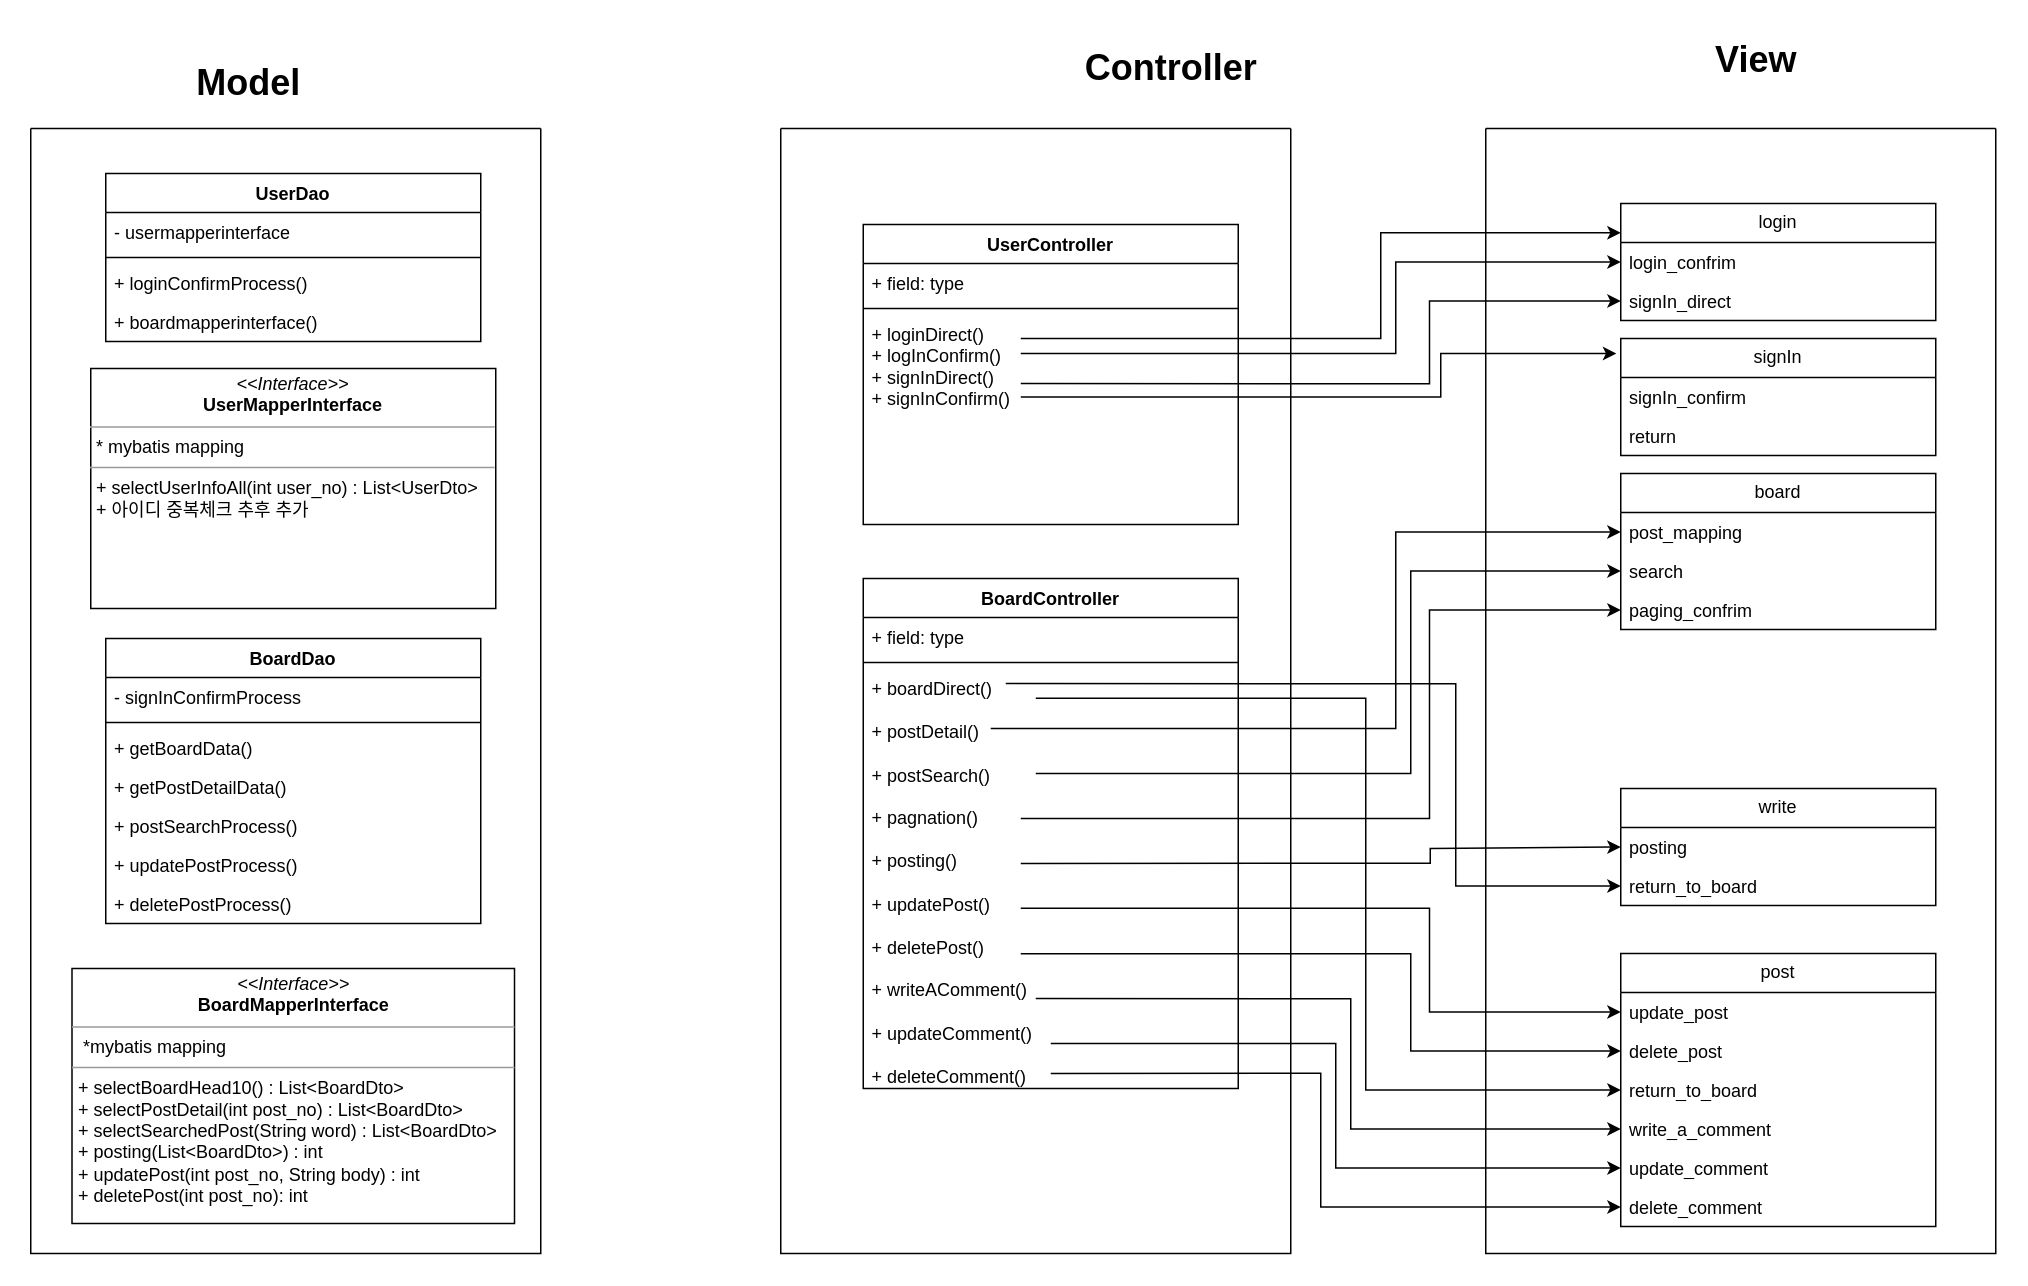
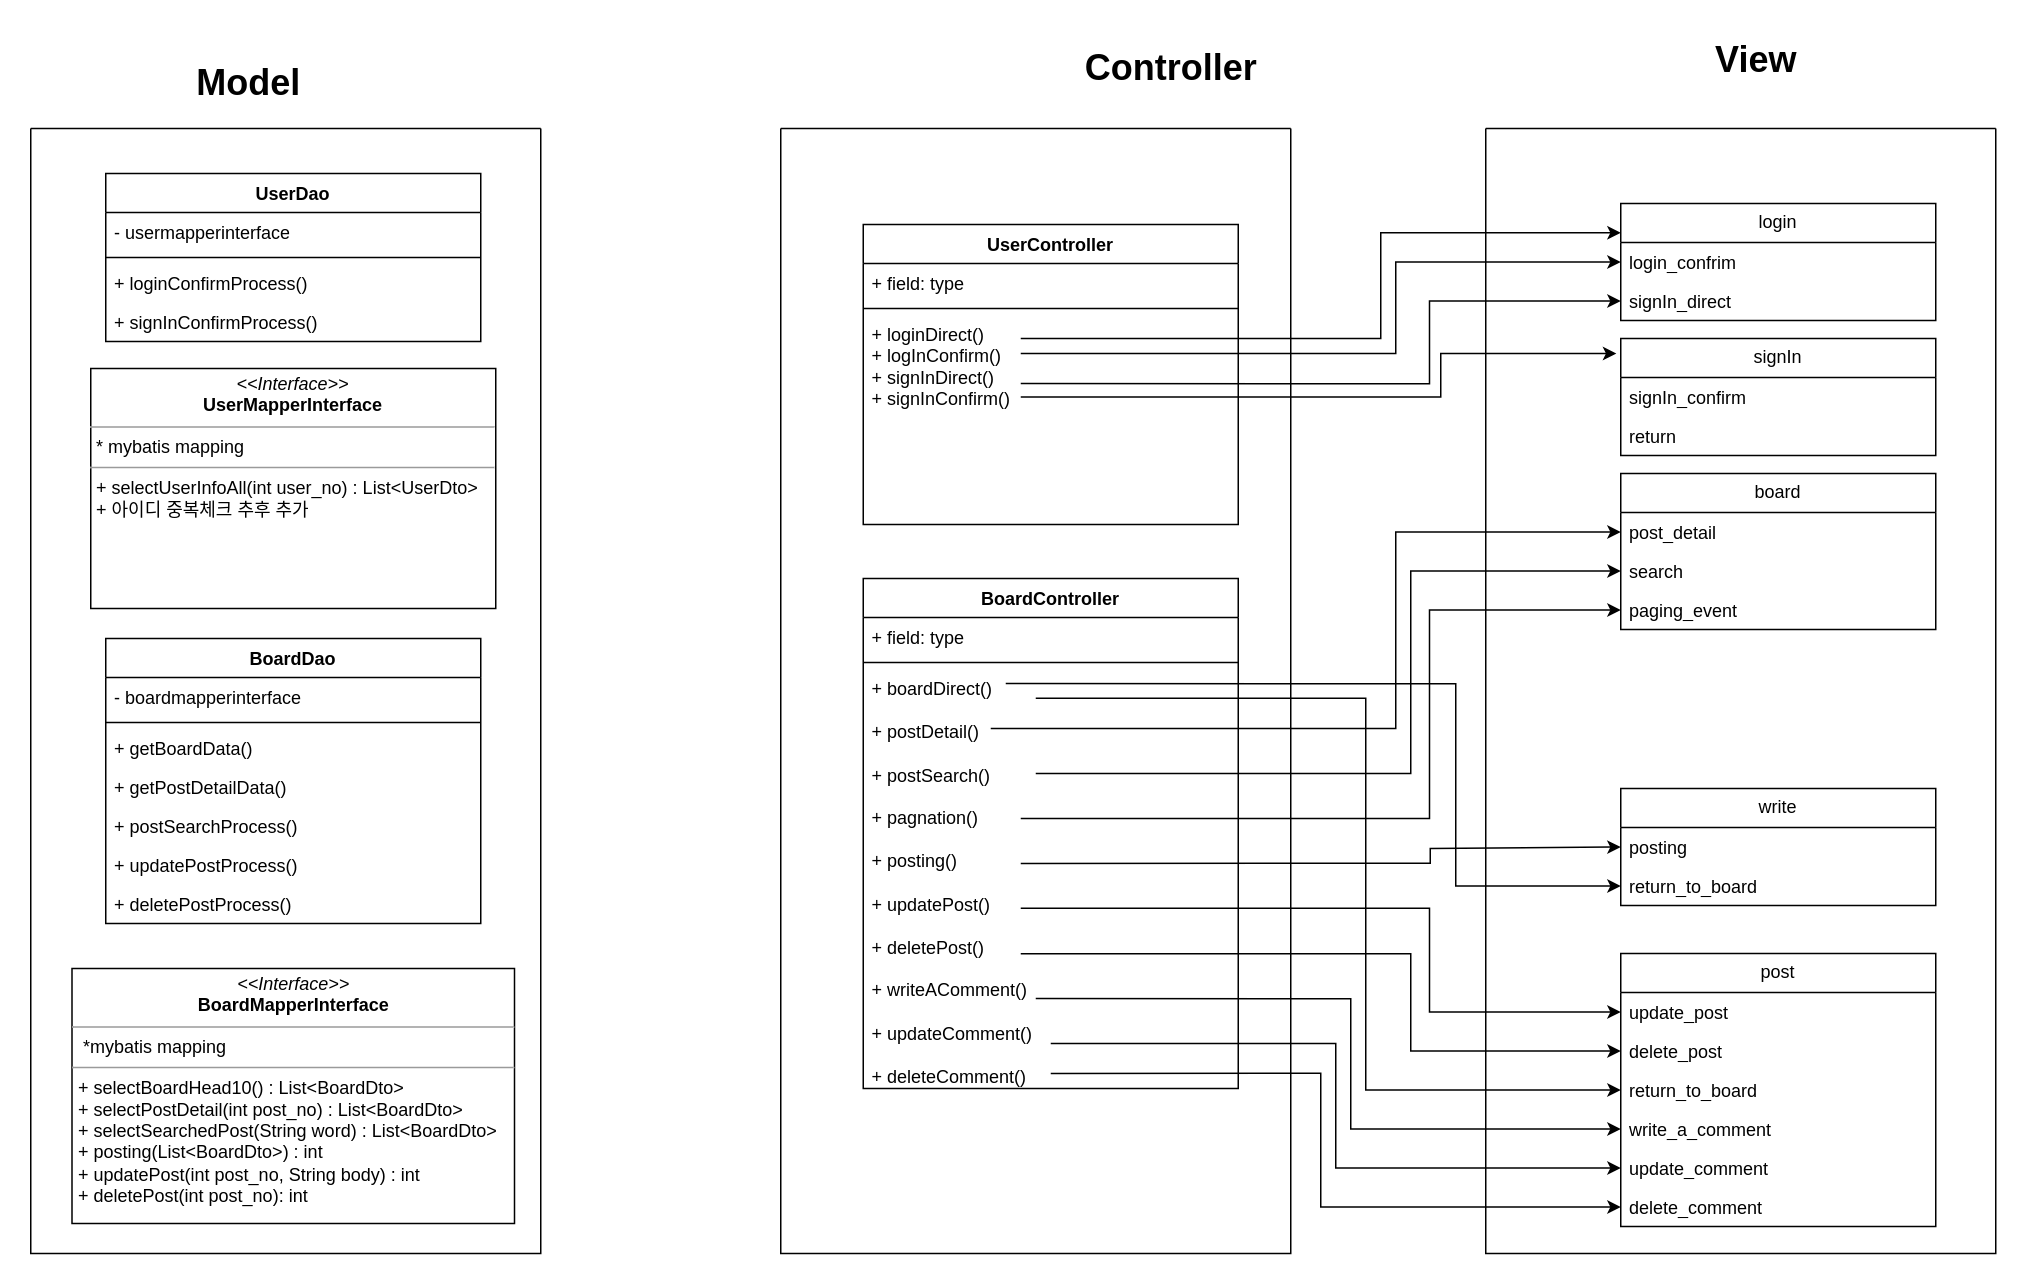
- <mxCell id="30" value="+ boardmapperinterface()" style="text;strokeColor=none;fillColor=none;align=left;verticalAlign=top;spacingLeft=4;spacingRight=4;overflow=hidden;rotatable=0;points=[[0,0.5],[1,0.5]];portConstraint=eastwest;whiteSpace=wrap;html=1;" vertex="1" parent="26"><mxGeometry y="86" width="250" height="26" as="geometry" /></mxCell>
+ <mxCell id="30" value="+ signInConfirmProcess()" style="text;strokeColor=none;fillColor=none;align=left;verticalAlign=top;spacingLeft=4;spacingRight=4;overflow=hidden;rotatable=0;points=[[0,0.5],[1,0.5]];portConstraint=eastwest;whiteSpace=wrap;html=1;" vertex="1" parent="26"><mxGeometry y="86" width="250" height="26" as="geometry" /></mxCell>
- <mxCell id="10" value="post_mapping" style="text;strokeColor=none;fillColor=none;align=left;verticalAlign=top;spacingLeft=4;spacingRight=4;overflow=hidden;rotatable=0;points=[[0,0.5],[1,0.5]];portConstraint=eastwest;whiteSpace=wrap;html=1;" vertex="1" parent="9"><mxGeometry y="26" width="210" height="26" as="geometry" /></mxCell>
+ <mxCell id="10" value="post_detail" style="text;strokeColor=none;fillColor=none;align=left;verticalAlign=top;spacingLeft=4;spacingRight=4;overflow=hidden;rotatable=0;points=[[0,0.5],[1,0.5]];portConstraint=eastwest;whiteSpace=wrap;html=1;" vertex="1" parent="9"><mxGeometry y="26" width="210" height="26" as="geometry" /></mxCell>
- <mxCell id="12" value="paging_confrim" style="text;strokeColor=none;fillColor=none;align=left;verticalAlign=top;spacingLeft=4;spacingRight=4;overflow=hidden;rotatable=0;points=[[0,0.5],[1,0.5]];portConstraint=eastwest;whiteSpace=wrap;html=1;" vertex="1" parent="9"><mxGeometry y="78" width="210" height="26" as="geometry" /></mxCell>
+ <mxCell id="12" value="paging_event" style="text;strokeColor=none;fillColor=none;align=left;verticalAlign=top;spacingLeft=4;spacingRight=4;overflow=hidden;rotatable=0;points=[[0,0.5],[1,0.5]];portConstraint=eastwest;whiteSpace=wrap;html=1;" vertex="1" parent="9"><mxGeometry y="78" width="210" height="26" as="geometry" /></mxCell>
- <mxCell id="32" value="- signInConfirmProcess" style="text;strokeColor=none;fillColor=none;align=left;verticalAlign=top;spacingLeft=4;spacingRight=4;overflow=hidden;rotatable=0;points=[[0,0.5],[1,0.5]];portConstraint=eastwest;whiteSpace=wrap;html=1;" vertex="1" parent="31"><mxGeometry y="26" width="250" height="26" as="geometry" /></mxCell>
+ <mxCell id="32" value="- boardmapperinterface" style="text;strokeColor=none;fillColor=none;align=left;verticalAlign=top;spacingLeft=4;spacingRight=4;overflow=hidden;rotatable=0;points=[[0,0.5],[1,0.5]];portConstraint=eastwest;whiteSpace=wrap;html=1;" vertex="1" parent="31"><mxGeometry y="26" width="250" height="26" as="geometry" /></mxCell>
